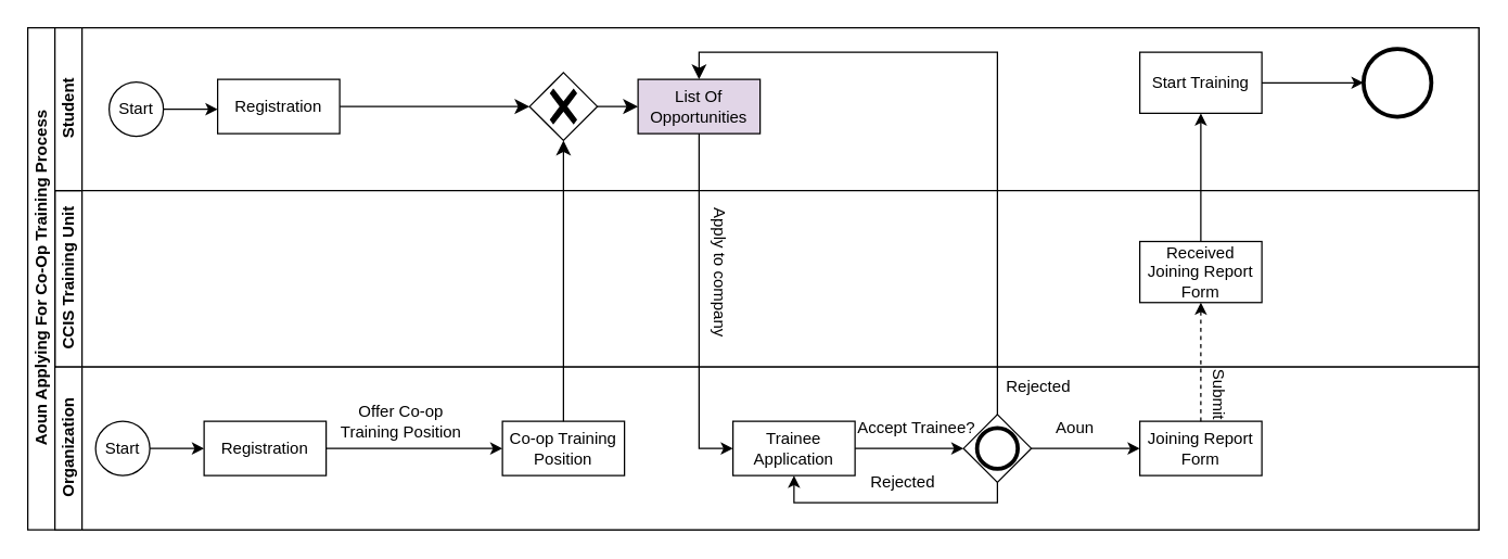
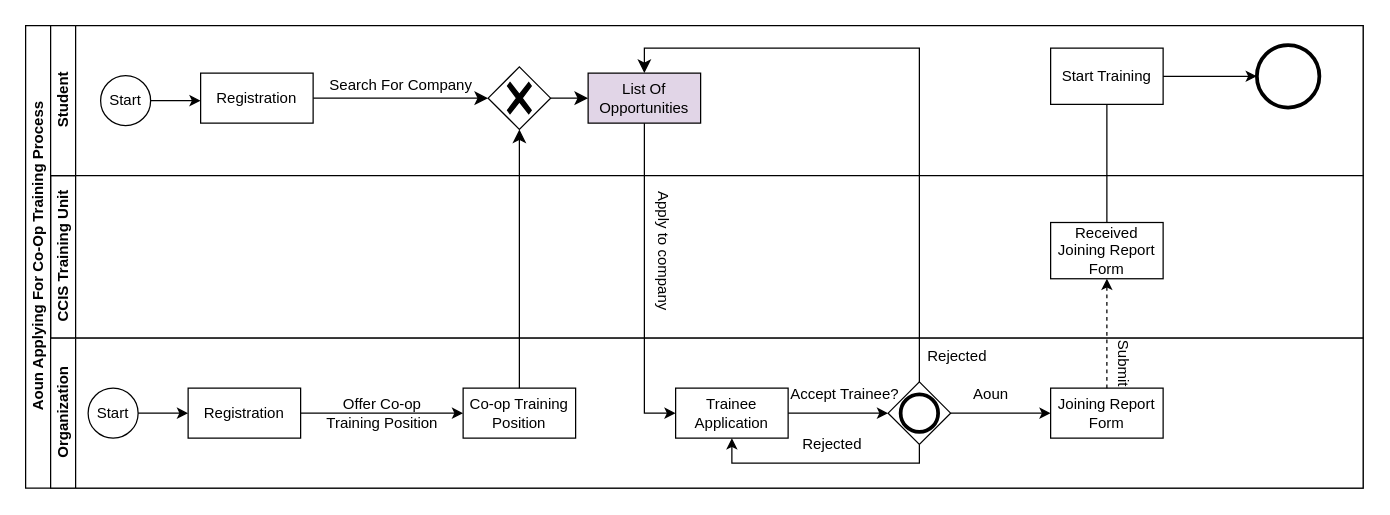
+ <mxCell id="9" value="Search For Company" style="text;html=1;align=center;verticalAlign=middle;resizable=0;points=[];autosize=1;strokeColor=none;fillColor=none;" parent="3" vertex="1"><mxGeometry x="210" y="33" width="140" height="30" as="geometry" /></mxCell>
- <mxCell id="38" value="" style="endArrow=classic;html=1;rounded=0;exitX=0.5;exitY=0;exitDx=0;exitDy=0;entryX=0.5;entryY=1;entryDx=0;entryDy=0;" parent="2" source="18" target="10" edge="1"><mxGeometry width="50" height="50" relative="1" as="geometry"><mxPoint x="730" y="220" as="sourcePoint" /><mxPoint x="905" y="80" as="targetPoint" /></mxGeometry></mxCell>
+ <mxCell id="38" value="" style="endArrow=none;html=1;rounded=0;exitX=0.5;exitY=0;exitDx=0;exitDy=0;entryX=0.5;entryY=1;entryDx=0;entryDy=0;" parent="2" source="18" target="10" edge="1"><mxGeometry width="50" height="50" relative="1" as="geometry"><mxPoint x="730" y="220" as="sourcePoint" /><mxPoint x="905" y="80" as="targetPoint" /></mxGeometry></mxCell>
- <mxCell id="25" value="Offer Co-op &lt;br&gt;Training Position" style="text;html=1;align=center;verticalAlign=middle;resizable=0;points=[];autosize=1;strokeColor=none;fillColor=none;" parent="19" vertex="1"><mxGeometry x="200" y="20" width="110" height="40" as="geometry" /></mxCell>
+ <mxCell id="25" value="Offer Co-op &lt;br&gt;Training Position" style="text;html=1;align=center;verticalAlign=middle;resizable=0;points=[];autosize=1;strokeColor=none;fillColor=none;" parent="19" vertex="1"><mxGeometry x="210" y="40" width="110" height="40" as="geometry" /></mxCell>
